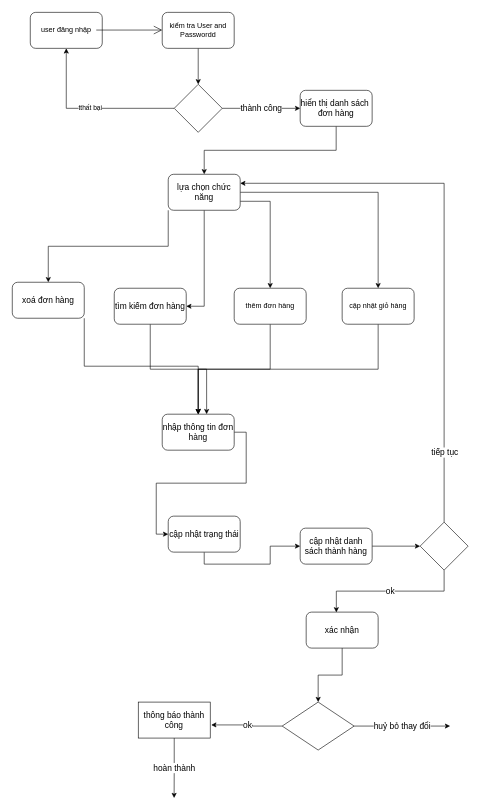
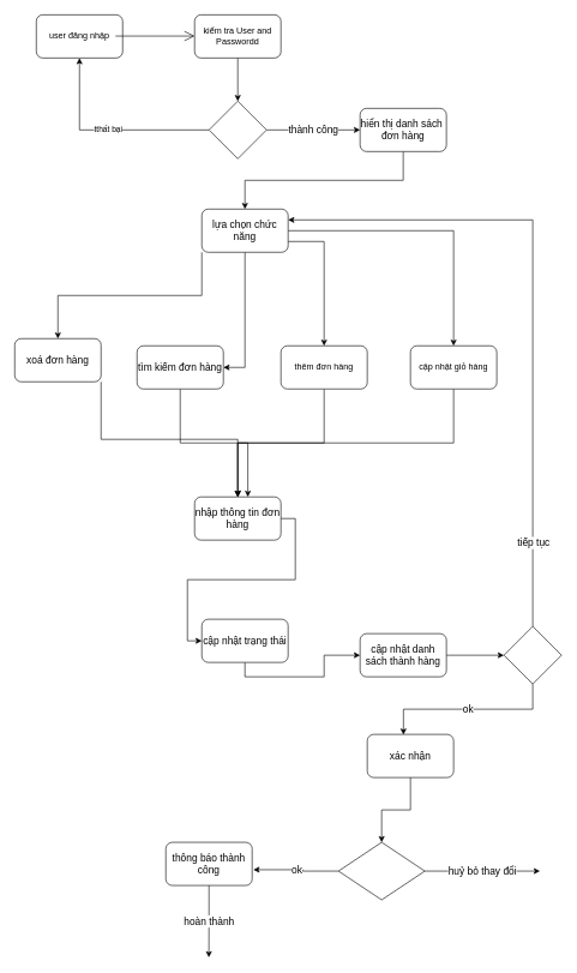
- <mxCell id="31" value="thông báo thành công" style="whiteSpace=wrap;html=1;fontSize=14;rounded=0;" vertex="1" parent="1"><mxGeometry x="230" y="1170" width="120" height="60" as="geometry" /></mxCell>
+ <mxCell id="31" value="thông báo thành công" style="rounded=1;whiteSpace=wrap;html=1;fontSize=14;" vertex="1" parent="1"><mxGeometry x="230" y="1170" width="120" height="60" as="geometry" /></mxCell>
